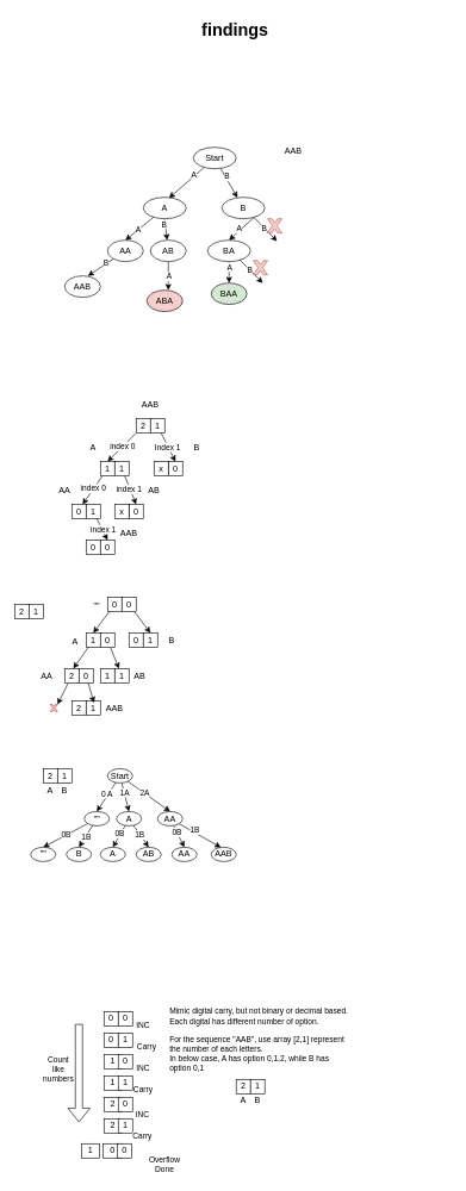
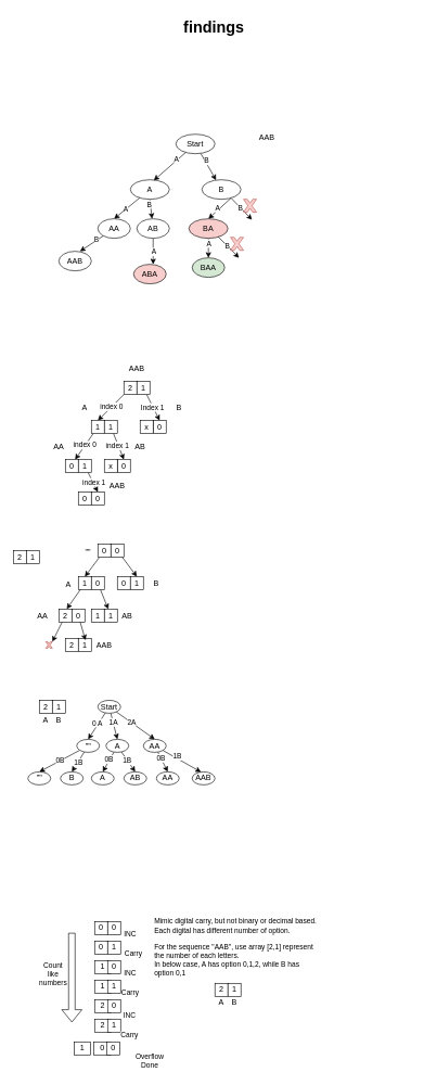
- <mxCell id="27" value="&lt;div&gt;BA&lt;/div&gt;" style="ellipse;whiteSpace=wrap;html=1;" parent="1" vertex="1"><mxGeometry x="290" y="335" width="60" height="30" as="geometry" /></mxCell>
+ <mxCell id="27" value="&lt;div&gt;BA&lt;/div&gt;" style="ellipse;whiteSpace=wrap;html=1;fillColor=#f8cecc;" parent="1" vertex="1"><mxGeometry x="290" y="335" width="60" height="30" as="geometry" /></mxCell>
